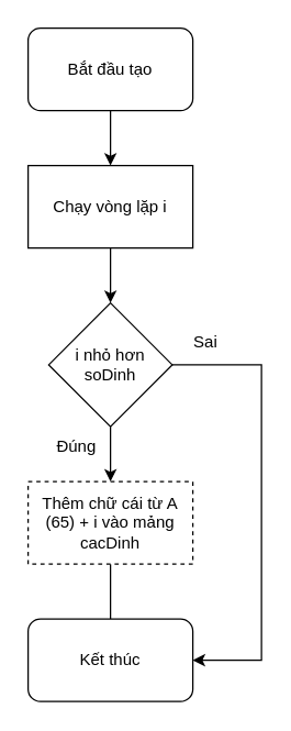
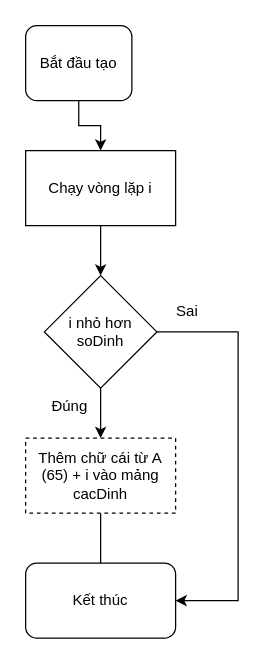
- <mxCell id="3" value="Bắt đầu tạo" style="rounded=1;whiteSpace=wrap;html=1;" parent="1" vertex="1"><mxGeometry x="20" y="20" width="120" height="60" as="geometry" /></mxCell>
+ <mxCell id="3" value="Bắt đầu tạo" style="rounded=1;whiteSpace=wrap;html=1;" parent="1" vertex="1"><mxGeometry x="20" y="20" width="85" height="60" as="geometry" /></mxCell>
